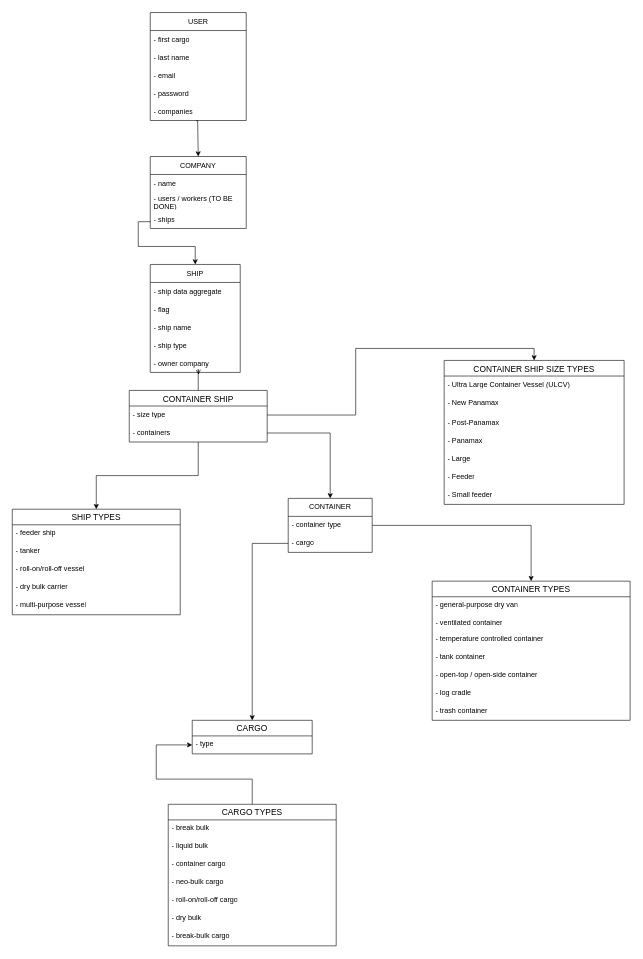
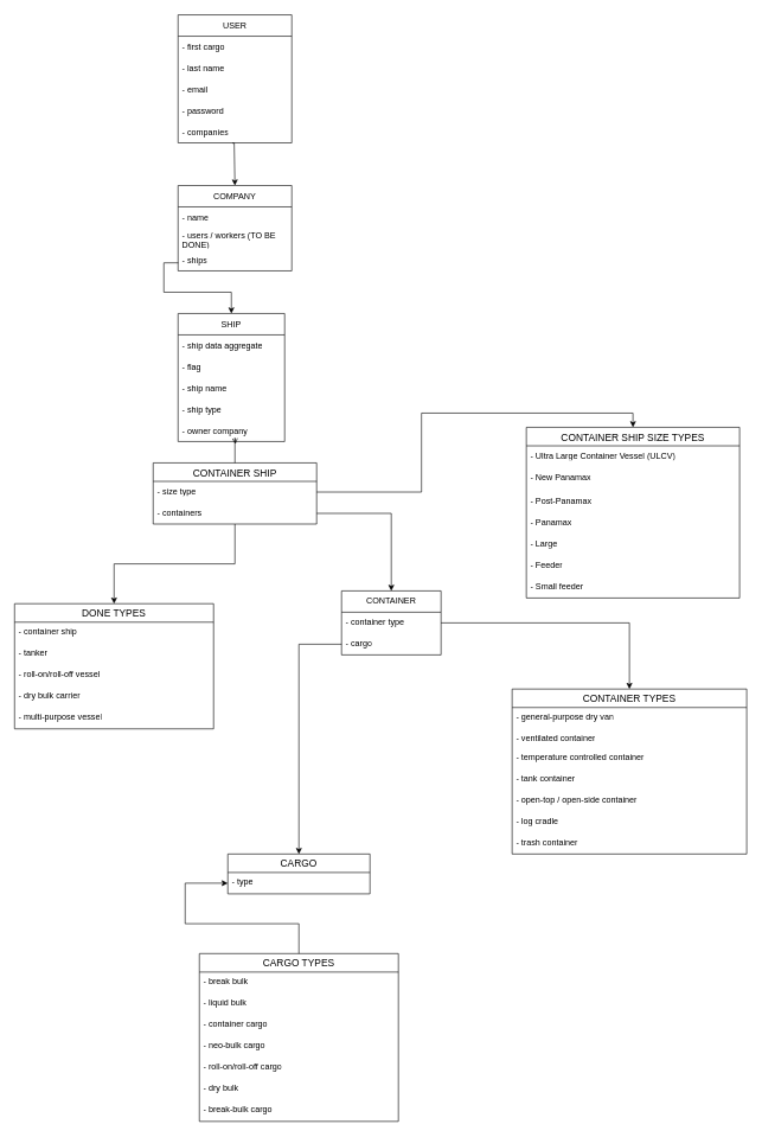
- <mxCell id="50" value="SHIP TYPES" style="swimlane;fontStyle=0;childLayout=stackLayout;horizontal=1;startSize=26;horizontalStack=0;resizeParent=1;resizeParentMax=0;resizeLast=0;collapsible=1;marginBottom=0;align=center;fontSize=14;" parent="1" vertex="1"><mxGeometry x="20" y="848" width="280" height="176" as="geometry" /></mxCell>
+ <mxCell id="50" value="DONE TYPES" style="swimlane;fontStyle=0;childLayout=stackLayout;horizontal=1;startSize=26;horizontalStack=0;resizeParent=1;resizeParentMax=0;resizeLast=0;collapsible=1;marginBottom=0;align=center;fontSize=14;" parent="1" vertex="1"><mxGeometry x="20" y="848" width="280" height="176" as="geometry" /></mxCell>
- <mxCell id="51" value="- feeder ship" style="text;strokeColor=none;fillColor=none;spacingLeft=4;spacingRight=4;overflow=hidden;rotatable=0;points=[[0,0.5],[1,0.5]];portConstraint=eastwest;fontSize=12;whiteSpace=wrap;html=1;" parent="50" vertex="1"><mxGeometry y="26" width="280" height="30" as="geometry" /></mxCell>
+ <mxCell id="51" value="- container ship" style="text;strokeColor=none;fillColor=none;spacingLeft=4;spacingRight=4;overflow=hidden;rotatable=0;points=[[0,0.5],[1,0.5]];portConstraint=eastwest;fontSize=12;whiteSpace=wrap;html=1;" parent="50" vertex="1"><mxGeometry y="26" width="280" height="30" as="geometry" /></mxCell>
